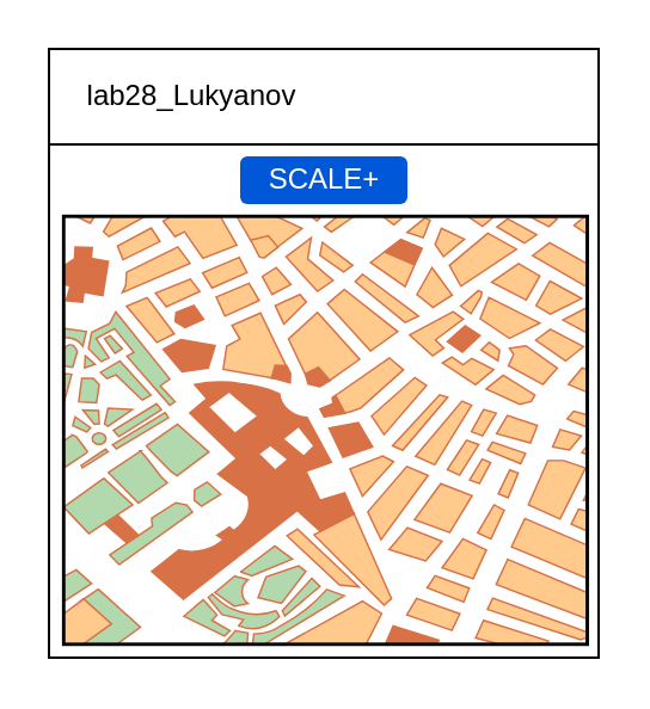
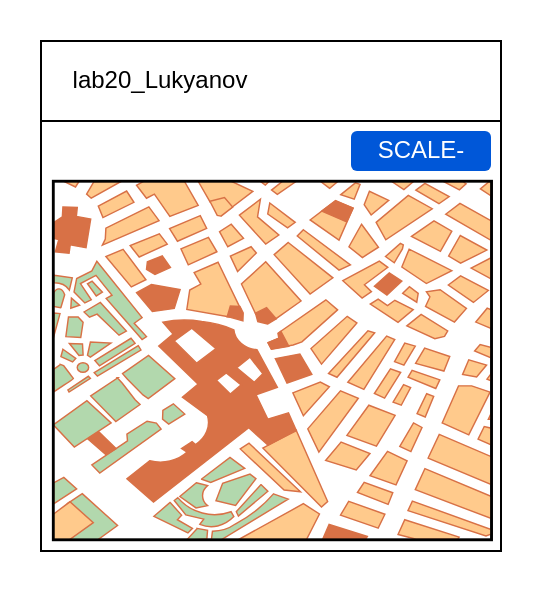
- <mxCell id="4" value="lab28_Lukyanov" style="text;html=1;strokeColor=none;fillColor=none;align=center;verticalAlign=middle;whiteSpace=wrap;rounded=0;" parent="1" vertex="1"><mxGeometry x="60" y="30" width="40" height="20" as="geometry" /></mxCell>
+ <mxCell id="4" value="lab20_Lukyanov" style="text;html=1;strokeColor=none;fillColor=none;align=center;verticalAlign=middle;whiteSpace=wrap;rounded=0;" parent="1" vertex="1"><mxGeometry x="60" y="30" width="40" height="20" as="geometry" /></mxCell>
- <mxCell id="5" value="SCALE+" style="rounded=1;fillColor=#0057D8;align=center;strokeColor=none;html=1;fontColor=#ffffff;fontSize=12" vertex="1" parent="1"><mxGeometry x="100" y="65" width="70" height="20" as="geometry" /></mxCell>
+ <mxCell id="6" value="SCALE-" style="rounded=1;fillColor=#0057D8;align=center;strokeColor=none;html=1;fontColor=#ffffff;fontSize=12" vertex="1" parent="1"><mxGeometry x="175" y="65" width="70" height="20" as="geometry" /></mxCell>
